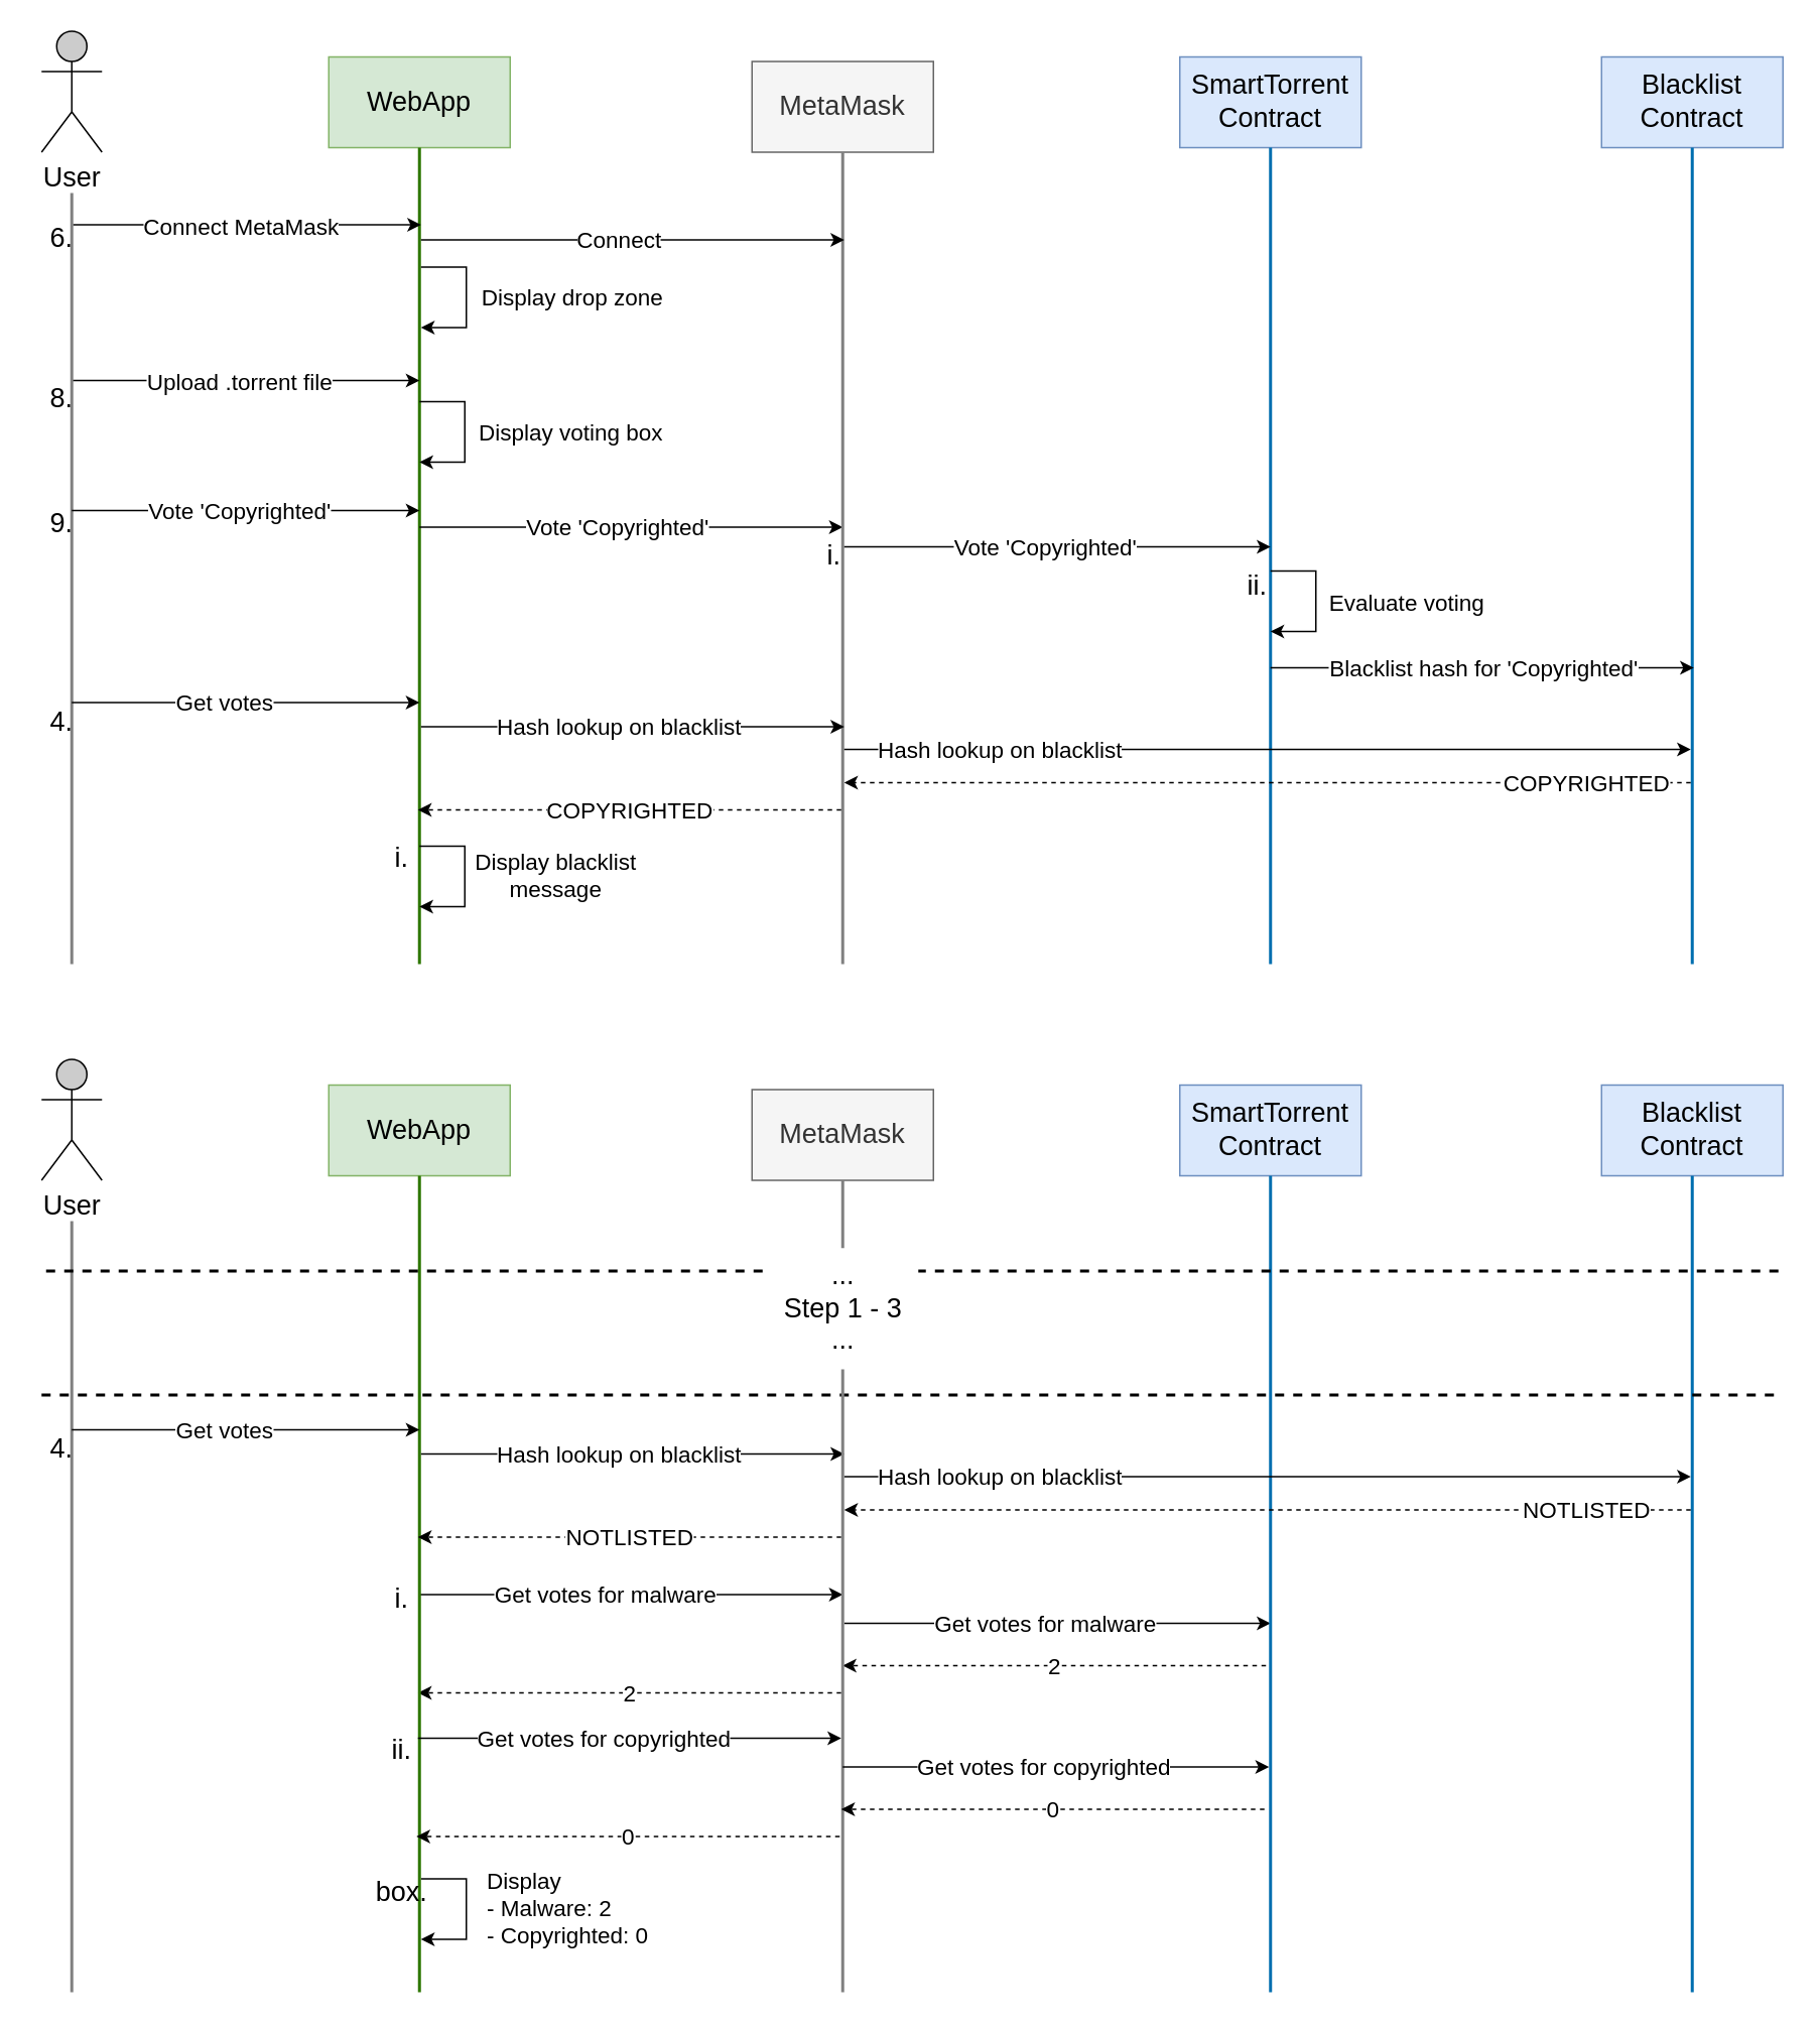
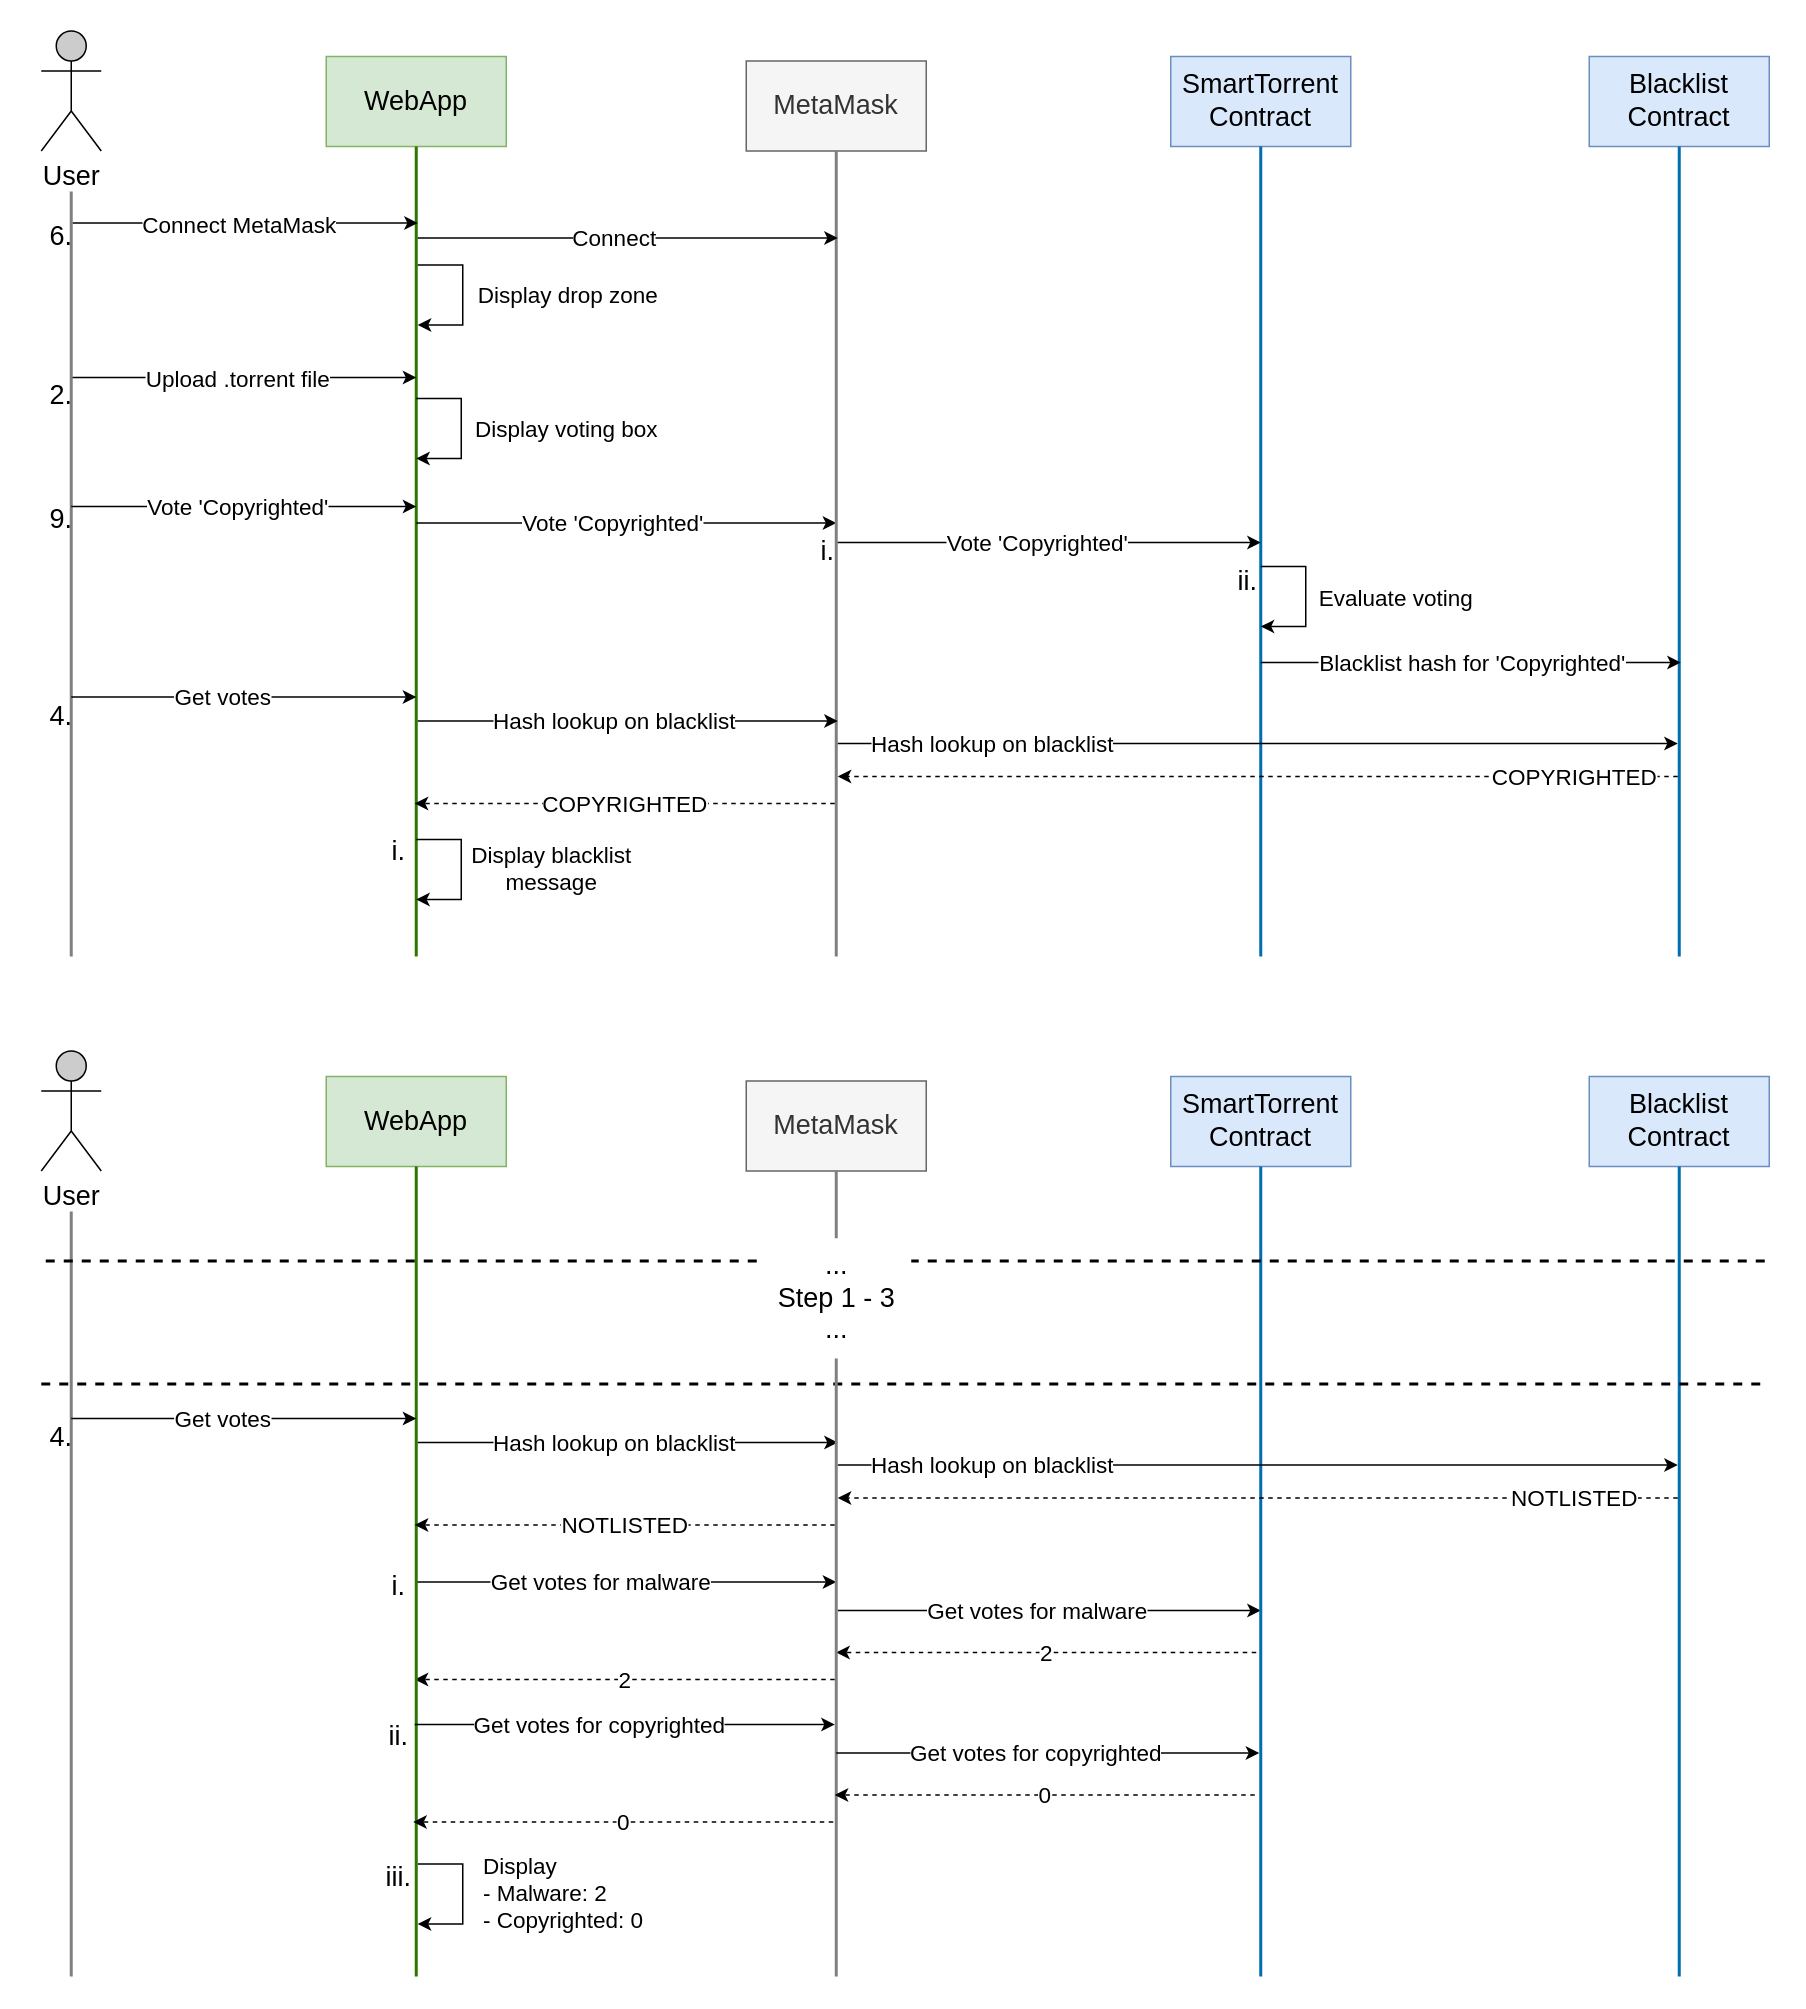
- <mxCell id="45" value="8." style="text;html=1;align=center;verticalAlign=middle;resizable=0;points=[];autosize=1;strokeColor=none;fillColor=none;fontSize=18;" vertex="1" parent="1"><mxGeometry y="243" width="40" height="40" as="geometry" x="20" /></mxCell>
+ <mxCell id="45" value="2." style="text;html=1;align=center;verticalAlign=middle;resizable=0;points=[];autosize=1;strokeColor=none;fillColor=none;fontSize=18;" vertex="1" parent="1"><mxGeometry y="243" width="40" height="40" as="geometry" x="20" /></mxCell>
- <mxCell id="83" value="box." style="text;html=1;align=center;verticalAlign=middle;resizable=0;points=[];autosize=1;strokeColor=none;fillColor=none;fontSize=18;" vertex="1" parent="1"><mxGeometry x="245" y="1231" width="40" height="40" as="geometry" /></mxCell>
+ <mxCell id="83" value="iii." style="text;html=1;align=center;verticalAlign=middle;resizable=0;points=[];autosize=1;strokeColor=none;fillColor=none;fontSize=18;" vertex="1" parent="1"><mxGeometry x="245" y="1231" width="40" height="40" as="geometry" /></mxCell>
